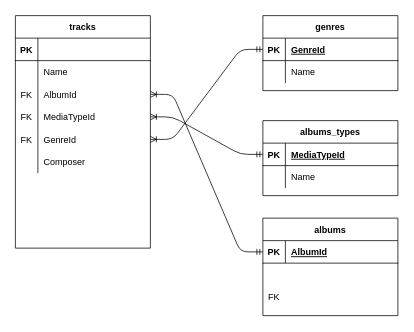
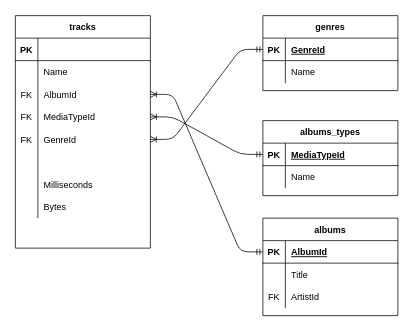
- <mxCell id="19" value="Composer" style="shape=partialRectangle;connectable=0;fillColor=none;top=0;left=0;bottom=0;right=0;align=left;spacingLeft=6;overflow=hidden;" parent="17" vertex="1"><mxGeometry x="30" width="150" height="30" as="geometry"><mxRectangle width="150" height="30" as="alternateBounds" /></mxGeometry></mxCell>
+ <mxCell id="22" value="Milliseconds" style="shape=partialRectangle;connectable=0;fillColor=none;top=0;left=0;bottom=0;right=0;align=left;spacingLeft=6;overflow=hidden;" parent="20" vertex="1"><mxGeometry x="30" width="150" height="30" as="geometry"><mxRectangle width="150" height="30" as="alternateBounds" /></mxGeometry></mxCell>
+ <mxCell id="25" value="Bytes" style="shape=partialRectangle;connectable=0;fillColor=none;top=0;left=0;bottom=0;right=0;align=left;spacingLeft=6;overflow=hidden;" parent="23" vertex="1"><mxGeometry x="30" width="150" height="30" as="geometry"><mxRectangle width="150" height="30" as="alternateBounds" /></mxGeometry></mxCell>
+ <mxCell id="49" value="Title" style="shape=partialRectangle;connectable=0;fillColor=none;top=0;left=0;bottom=0;right=0;align=left;spacingLeft=6;overflow=hidden;" vertex="1" parent="47"><mxGeometry x="30" width="150" height="30" as="geometry"><mxRectangle width="150" height="30" as="alternateBounds" /></mxGeometry></mxCell>
+ <mxCell id="52" value="ArtistId" style="shape=partialRectangle;connectable=0;fillColor=none;top=0;left=0;bottom=0;right=0;align=left;spacingLeft=6;overflow=hidden;" vertex="1" parent="50"><mxGeometry x="30" width="150" height="30" as="geometry"><mxRectangle width="150" height="30" as="alternateBounds" /></mxGeometry></mxCell>
